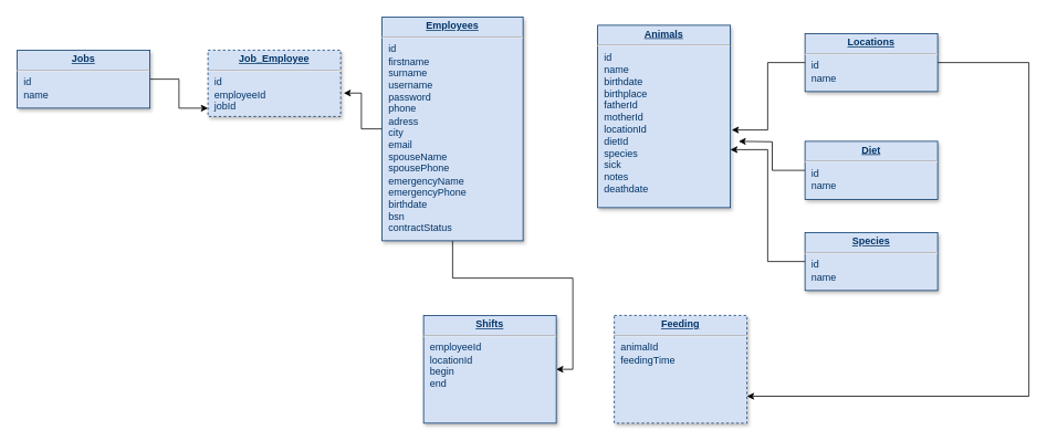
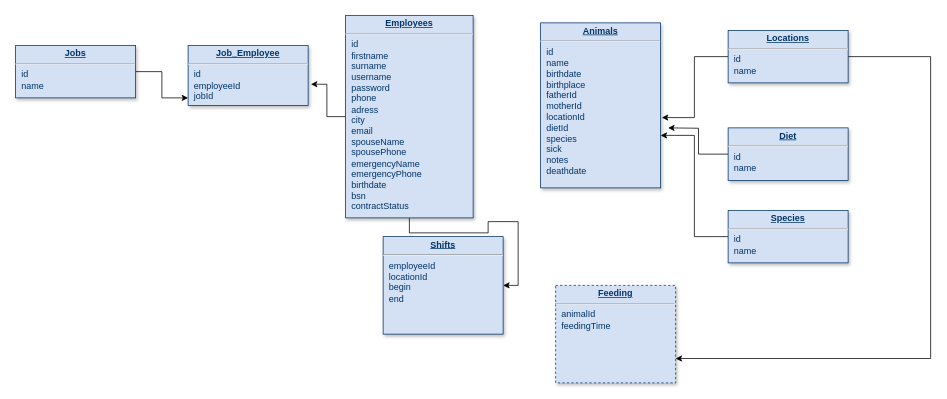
- <mxCell id="9" value="&lt;p style=&quot;margin: 0px; margin-top: 4px; text-align: center; text-decoration: underline;&quot;&gt;&lt;b&gt;Job_Employee&lt;/b&gt;&lt;/p&gt;&lt;hr&gt;&lt;p style=&quot;margin: 0px; margin-left: 8px;&quot;&gt;id&lt;/p&gt;&lt;p style=&quot;margin: 0px; margin-left: 8px;&quot;&gt;employeeId&lt;/p&gt;&lt;p style=&quot;margin: 0px; margin-left: 8px;&quot;&gt;jobId&lt;/p&gt;" style="verticalAlign=top;align=left;overflow=fill;fontSize=12;fontFamily=Helvetica;html=1;strokeColor=#003366;shadow=1;fillColor=#D4E1F5;fontColor=#003366;dashed=1;" parent="1" vertex="1"><mxGeometry x="250" y="60" width="160" height="80" as="geometry" /></mxCell>
+ <mxCell id="9" value="&lt;p style=&quot;margin: 0px; margin-top: 4px; text-align: center; text-decoration: underline;&quot;&gt;&lt;b&gt;Job_Employee&lt;/b&gt;&lt;/p&gt;&lt;hr&gt;&lt;p style=&quot;margin: 0px; margin-left: 8px;&quot;&gt;id&lt;/p&gt;&lt;p style=&quot;margin: 0px; margin-left: 8px;&quot;&gt;employeeId&lt;/p&gt;&lt;p style=&quot;margin: 0px; margin-left: 8px;&quot;&gt;jobId&lt;/p&gt;" style="verticalAlign=top;align=left;overflow=fill;fontSize=12;fontFamily=Helvetica;html=1;strokeColor=#003366;shadow=1;fillColor=#D4E1F5;fontColor=#003366" parent="1" vertex="1"><mxGeometry x="250" y="60" width="160" height="80" as="geometry" /></mxCell>
- <mxCell id="12" value="&lt;p style=&quot;margin: 0px; margin-top: 4px; text-align: center; text-decoration: underline;&quot;&gt;&lt;b&gt;Shifts&lt;/b&gt;&lt;/p&gt;&lt;hr&gt;&lt;p style=&quot;margin: 0px; margin-left: 8px;&quot;&gt;&lt;span style=&quot;background-color: initial;&quot;&gt;employeeId&lt;/span&gt;&lt;br&gt;&lt;/p&gt;&lt;p style=&quot;margin: 0px; margin-left: 8px;&quot;&gt;locationId&lt;/p&gt;&lt;p style=&quot;margin: 0px; margin-left: 8px;&quot;&gt;begin&lt;/p&gt;&lt;p style=&quot;margin: 0px; margin-left: 8px;&quot;&gt;end&lt;/p&gt;" style="verticalAlign=top;align=left;overflow=fill;fontSize=12;fontFamily=Helvetica;html=1;strokeColor=#003366;shadow=1;fillColor=#D4E1F5;fontColor=#003366" parent="1" vertex="1"><mxGeometry x="510" y="380" width="160" height="130" as="geometry" /></mxCell>
+ <mxCell id="12" value="&lt;p style=&quot;margin: 0px; margin-top: 4px; text-align: center; text-decoration: underline;&quot;&gt;&lt;b&gt;Shifts&lt;/b&gt;&lt;/p&gt;&lt;hr&gt;&lt;p style=&quot;margin: 0px; margin-left: 8px;&quot;&gt;&lt;span style=&quot;background-color: initial;&quot;&gt;employeeId&lt;/span&gt;&lt;br&gt;&lt;/p&gt;&lt;p style=&quot;margin: 0px; margin-left: 8px;&quot;&gt;locationId&lt;/p&gt;&lt;p style=&quot;margin: 0px; margin-left: 8px;&quot;&gt;begin&lt;/p&gt;&lt;p style=&quot;margin: 0px; margin-left: 8px;&quot;&gt;end&lt;/p&gt;" style="verticalAlign=top;align=left;overflow=fill;fontSize=12;fontFamily=Helvetica;html=1;strokeColor=#003366;shadow=1;fillColor=#D4E1F5;fontColor=#003366" parent="1" vertex="1"><mxGeometry x="510" y="315" width="160" height="130" as="geometry" /></mxCell>
